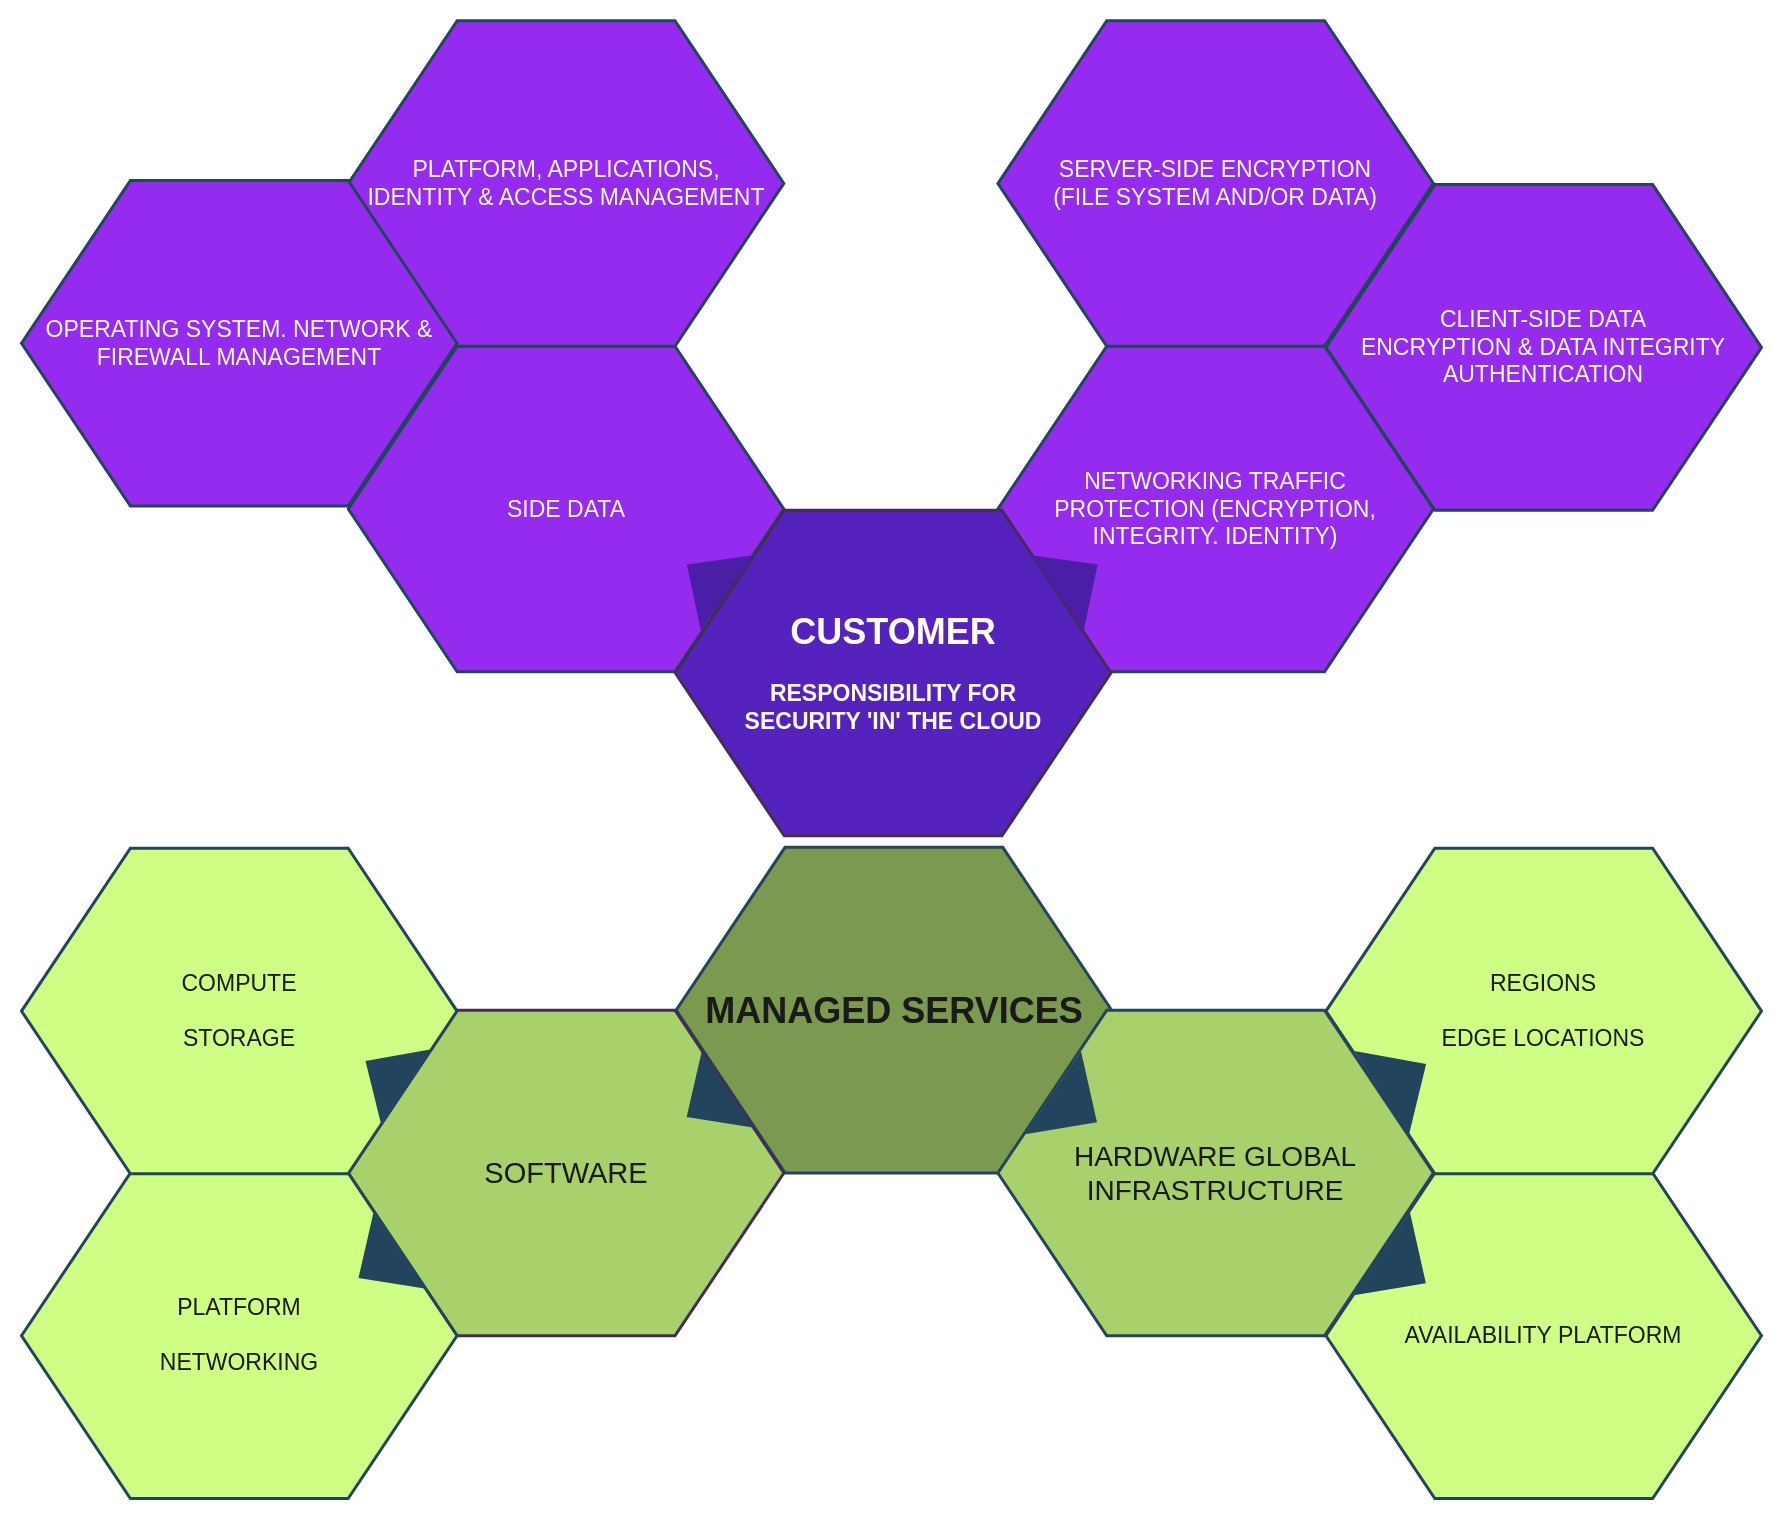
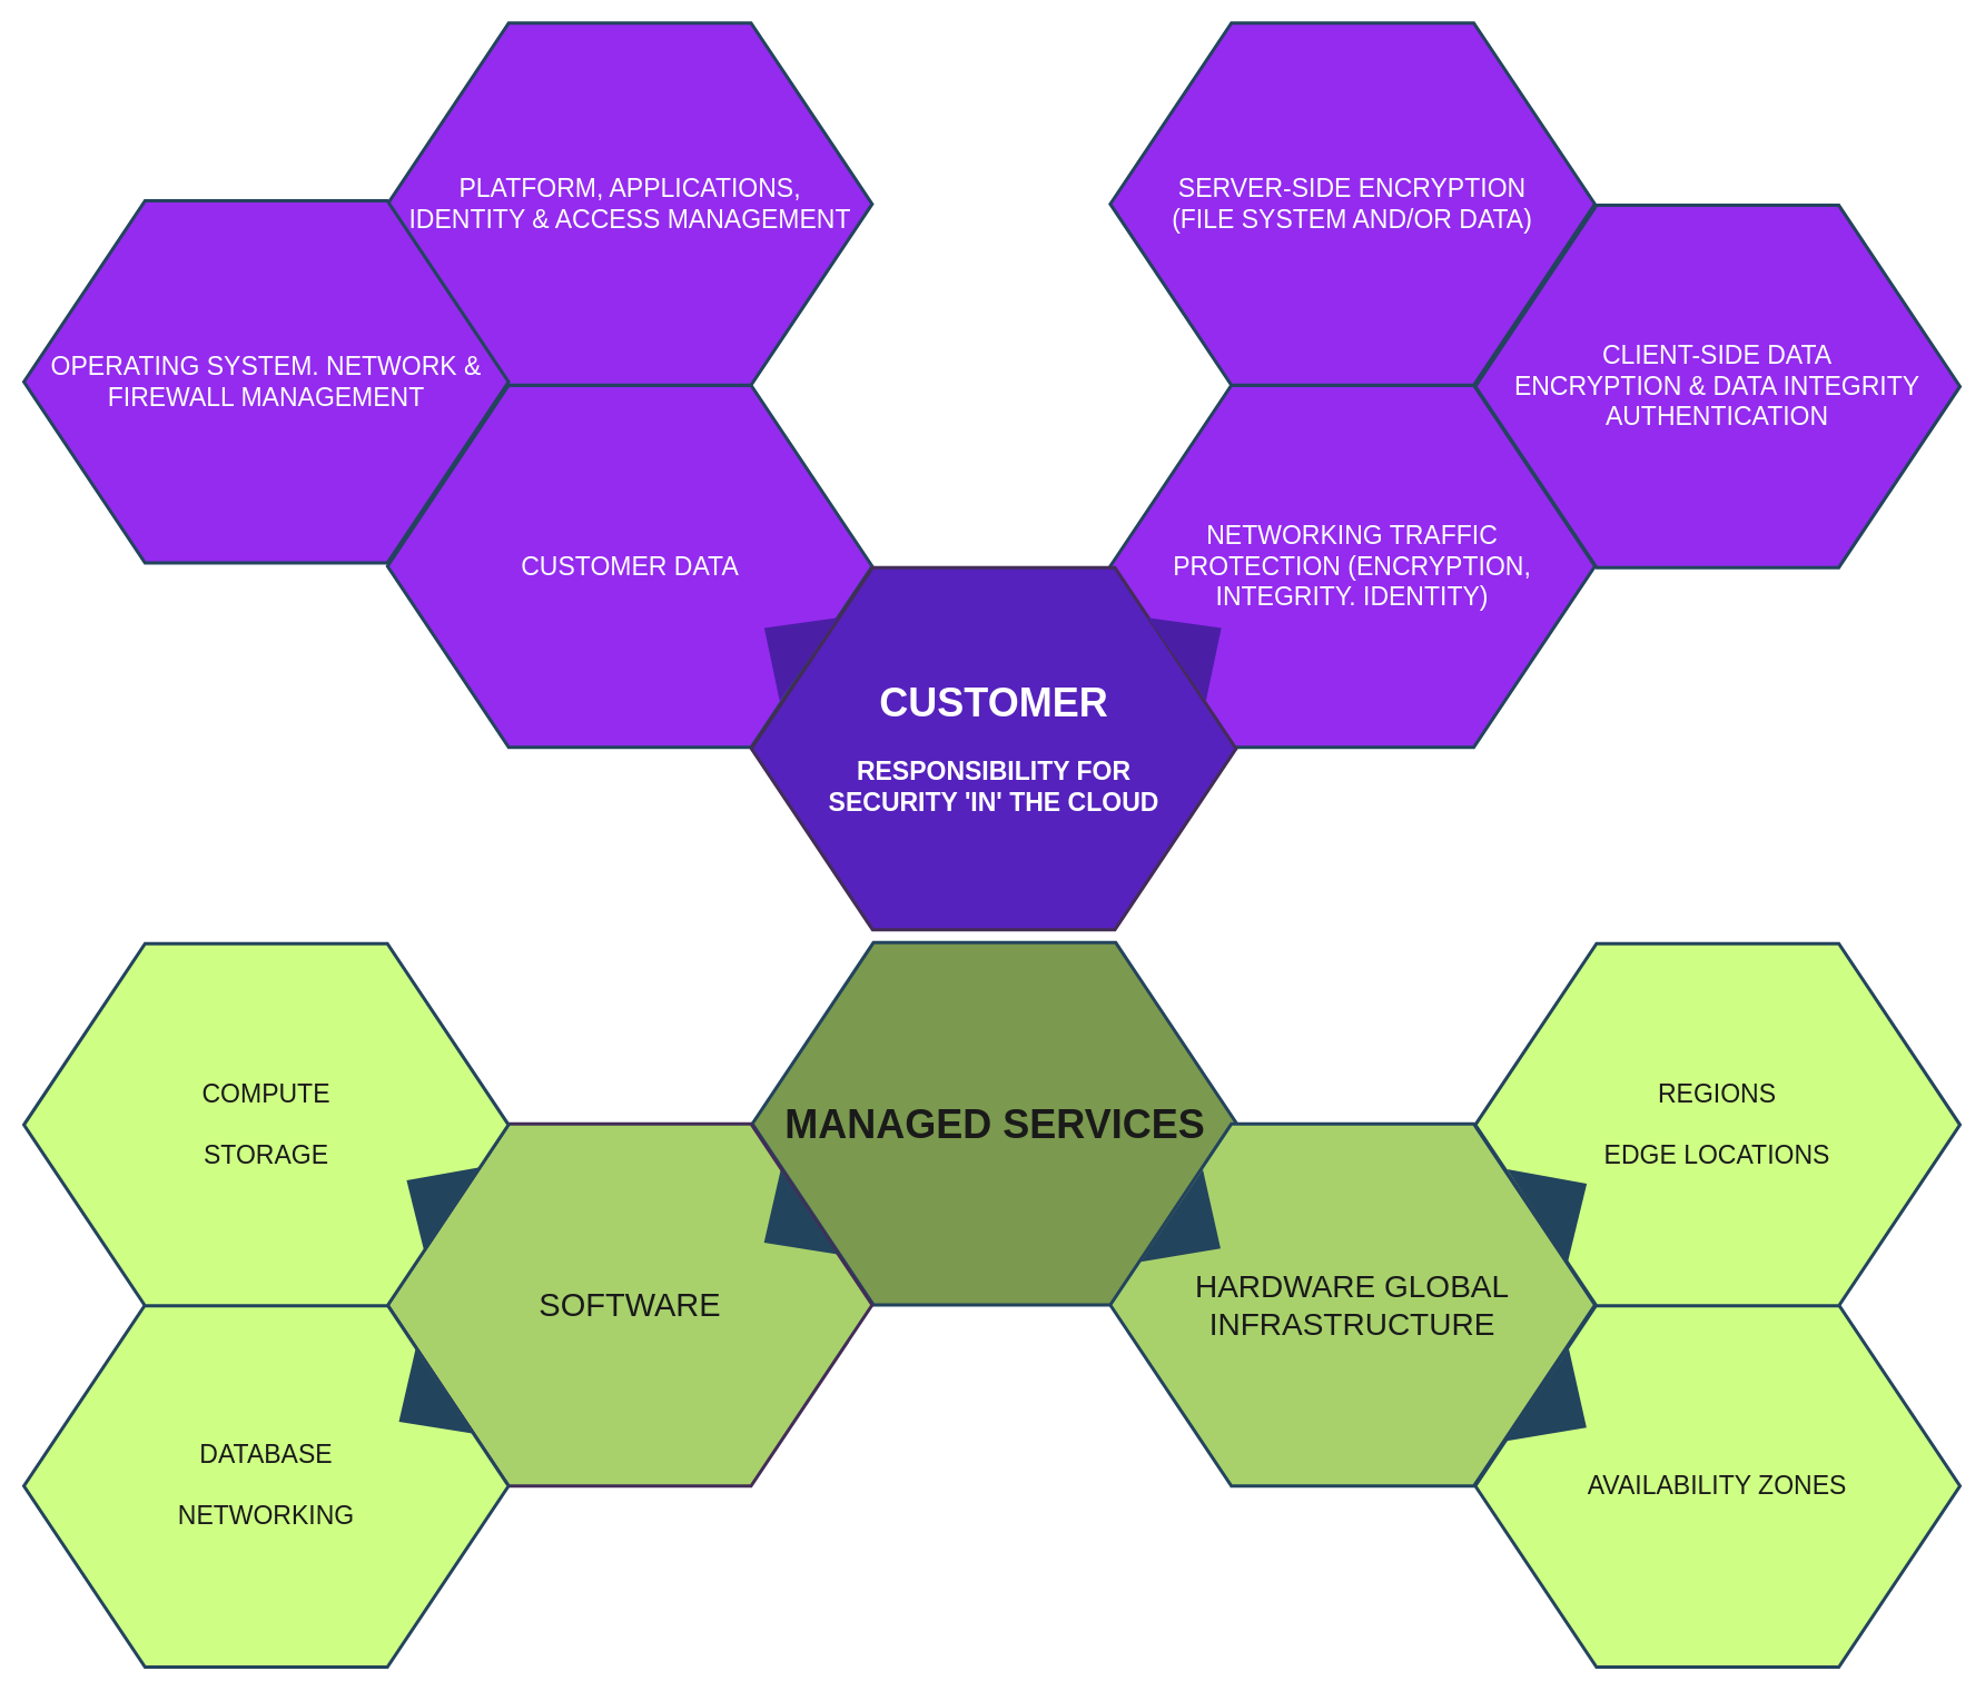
- <mxCell id="5" value="&lt;font style=&quot;font-size: 23px&quot;&gt;SIDE DATA&lt;/font&gt;" style="shape=hexagon;perimeter=hexagonPerimeter2;whiteSpace=wrap;html=1;shadow=0;labelBackgroundColor=none;strokeColor=#23445D;fillColor=#942BEF;gradientColor=none;fontFamily=Helvetica;fontSize=23;fontColor=#FCFDFF;align=center;strokeWidth=3;perimeterSpacing=8;" parent="1" vertex="1"><mxGeometry x="347.817" y="345.726" width="435.533" height="325.571" as="geometry" /></mxCell>
+ <mxCell id="5" value="&lt;font style=&quot;font-size: 23px&quot;&gt;CUSTOMER DATA&lt;/font&gt;" style="shape=hexagon;perimeter=hexagonPerimeter2;whiteSpace=wrap;html=1;shadow=0;labelBackgroundColor=none;strokeColor=#23445D;fillColor=#942BEF;gradientColor=none;fontFamily=Helvetica;fontSize=23;fontColor=#FCFDFF;align=center;strokeWidth=3;perimeterSpacing=8;" parent="1" vertex="1"><mxGeometry x="347.817" y="345.726" width="435.533" height="325.571" as="geometry" /></mxCell>
- <mxCell id="15" value="PLATFORM&lt;br&gt;&lt;br&gt;&lt;div&gt;NETWORKING&lt;/div&gt;" style="shape=hexagon;perimeter=hexagonPerimeter2;whiteSpace=wrap;html=1;shadow=0;labelBackgroundColor=none;strokeColor=#23445D;fillColor=#CEFF84;gradientColor=none;fontFamily=Helvetica;fontSize=23;fontColor=#1A1A1A;align=center;strokeWidth=3;perimeterSpacing=8;" parent="1" vertex="1"><mxGeometry x="21" y="1172.429" width="435.533" height="325.571" as="geometry" /></mxCell>
+ <mxCell id="15" value="DATABASE&lt;br&gt;&lt;br&gt;&lt;div&gt;NETWORKING&lt;/div&gt;" style="shape=hexagon;perimeter=hexagonPerimeter2;whiteSpace=wrap;html=1;shadow=0;labelBackgroundColor=none;strokeColor=#23445D;fillColor=#CEFF84;gradientColor=none;fontFamily=Helvetica;fontSize=23;fontColor=#1A1A1A;align=center;strokeWidth=3;perimeterSpacing=8;" parent="1" vertex="1"><mxGeometry x="21" y="1172.429" width="435.533" height="325.571" as="geometry" /></mxCell>
- <mxCell id="12" value="&lt;font style=&quot;font-size: 23px&quot;&gt;AVAILABILITY PLATFORM&lt;/font&gt;" style="shape=hexagon;perimeter=hexagonPerimeter2;whiteSpace=wrap;html=1;shadow=0;labelBackgroundColor=none;strokeColor=#23445D;fillColor=#CEFF84;gradientColor=none;fontFamily=Helvetica;fontSize=23;fontColor=#1A1A1A;align=center;strokeWidth=3;perimeterSpacing=8;" parent="1" vertex="1"><mxGeometry x="1325.467" y="1172.429" width="435.533" height="325.571" as="geometry" /></mxCell>
+ <mxCell id="12" value="&lt;font style=&quot;font-size: 23px&quot;&gt;AVAILABILITY ZONES&lt;/font&gt;" style="shape=hexagon;perimeter=hexagonPerimeter2;whiteSpace=wrap;html=1;shadow=0;labelBackgroundColor=none;strokeColor=#23445D;fillColor=#CEFF84;gradientColor=none;fontFamily=Helvetica;fontSize=23;fontColor=#1A1A1A;align=center;strokeWidth=3;perimeterSpacing=8;" parent="1" vertex="1"><mxGeometry x="1325.467" y="1172.429" width="435.533" height="325.571" as="geometry" /></mxCell>
